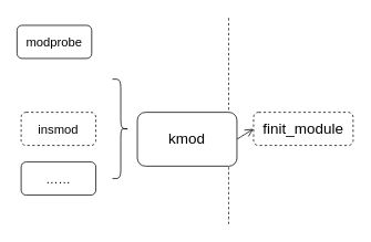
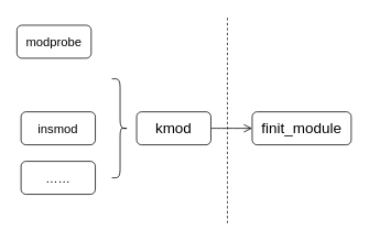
- <mxCell id="4" value="&lt;span style=&quot;font-size: 15px;&quot;&gt;insmod&lt;/span&gt;" style="rounded=1;whiteSpace=wrap;html=1;dashed=1;" vertex="1" parent="1"><mxGeometry x="25" y="135" width="90" height="40" as="geometry" /></mxCell>
+ <mxCell id="4" value="&lt;span style=&quot;font-size: 15px;&quot;&gt;insmod&lt;/span&gt;" style="rounded=1;whiteSpace=wrap;html=1;" vertex="1" parent="1"><mxGeometry x="25" y="135" width="90" height="40" as="geometry" /></mxCell>
- <mxCell id="9" value="&lt;font style=&quot;font-size: 18px;&quot;&gt;finit_module&lt;/font&gt;" style="rounded=1;whiteSpace=wrap;html=1;fontSize=16;dashed=1;" vertex="1" parent="1"><mxGeometry x="305" y="135" width="120" height="40" as="geometry" /></mxCell>
+ <mxCell id="9" value="&lt;font style=&quot;font-size: 18px;&quot;&gt;finit_module&lt;/font&gt;" style="rounded=1;whiteSpace=wrap;html=1;fontSize=16;" vertex="1" parent="1"><mxGeometry x="305" y="135" width="120" height="40" as="geometry" /></mxCell>
- <mxCell id="7" value="&lt;font style=&quot;font-size: 18px;&quot;&gt;kmod&lt;/font&gt;" style="rounded=1;whiteSpace=wrap;html=1;" vertex="1" parent="1"><mxGeometry x="165" y="135" width="120" height="65" as="geometry" /></mxCell>
+ <mxCell id="7" value="&lt;font style=&quot;font-size: 18px;&quot;&gt;kmod&lt;/font&gt;" style="rounded=1;whiteSpace=wrap;html=1;" vertex="1" parent="1"><mxGeometry x="165" y="135" width="90" height="40" as="geometry" /></mxCell>
